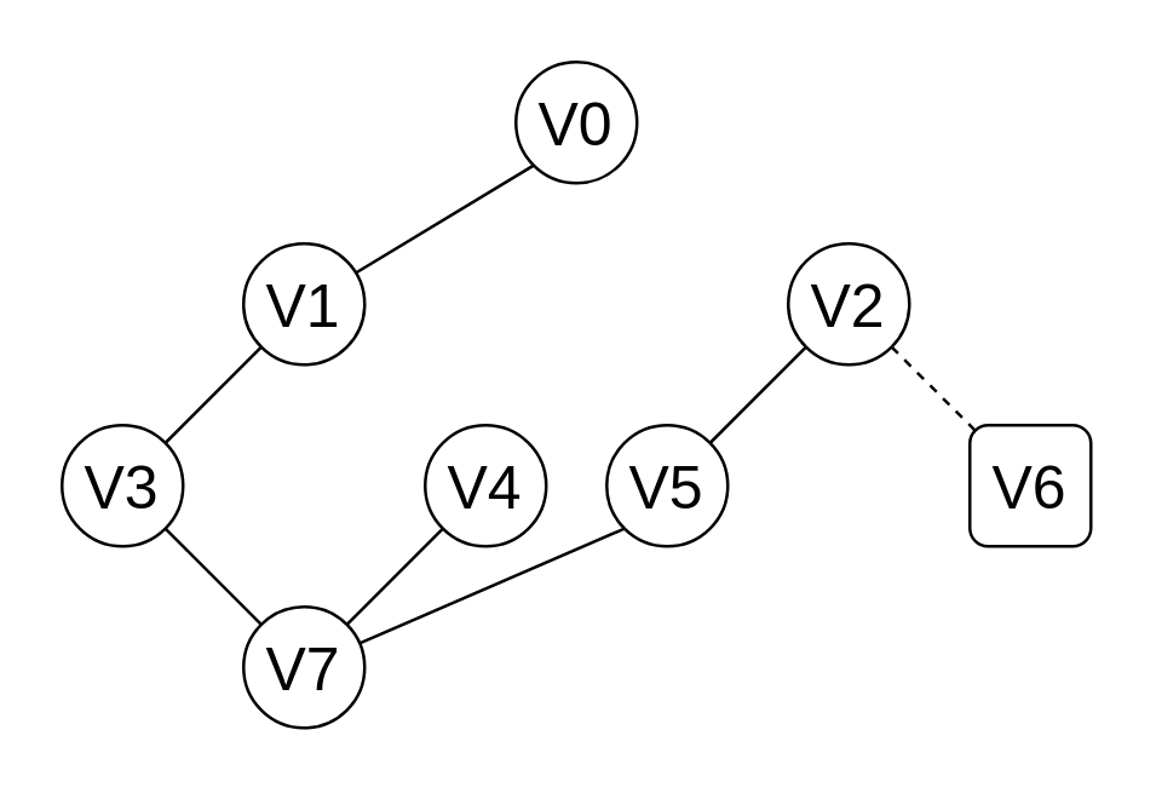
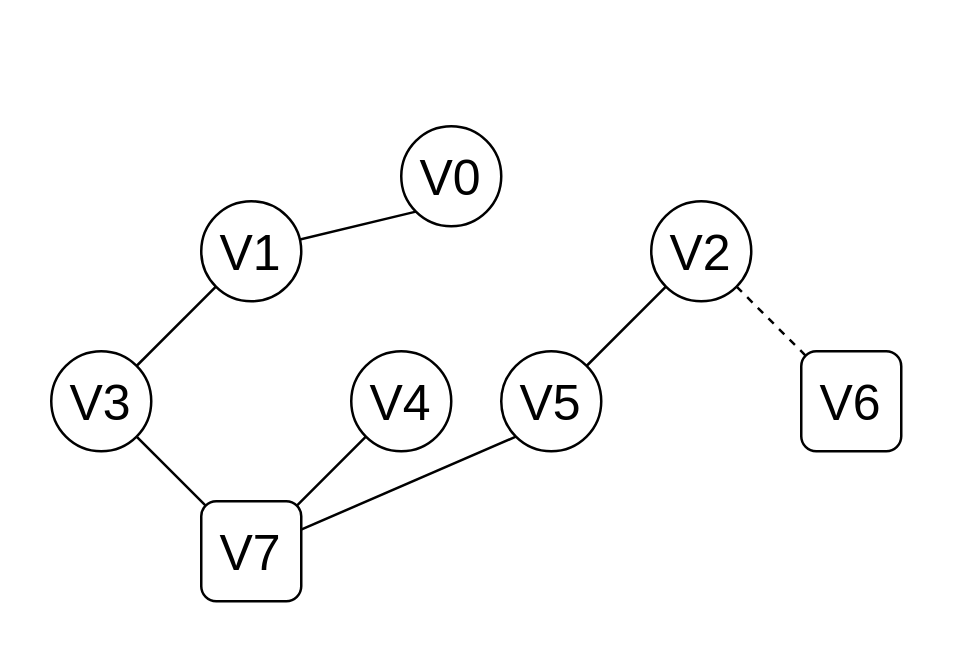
- <mxCell id="6" value="V0" style="ellipse;whiteSpace=wrap;html=1;aspect=fixed;fontSize=20;" vertex="1" parent="1"><mxGeometry x="170" y="20" width="40" height="40" as="geometry" /></mxCell>
+ <mxCell id="6" value="V0" style="ellipse;whiteSpace=wrap;html=1;aspect=fixed;fontSize=20;" vertex="1" parent="1"><mxGeometry x="160" y="50" width="40" height="40" as="geometry" /></mxCell>
- <mxCell id="14" value="V7" style="ellipse;whiteSpace=wrap;html=1;aspect=fixed;fontSize=20;" vertex="1" parent="1"><mxGeometry x="80" y="200" width="40" height="40" as="geometry" /></mxCell>
+ <mxCell id="14" value="V7" style="whiteSpace=wrap;html=1;aspect=fixed;fontSize=20;rounded=1;" vertex="1" parent="1"><mxGeometry x="80" y="200" width="40" height="40" as="geometry" /></mxCell>
